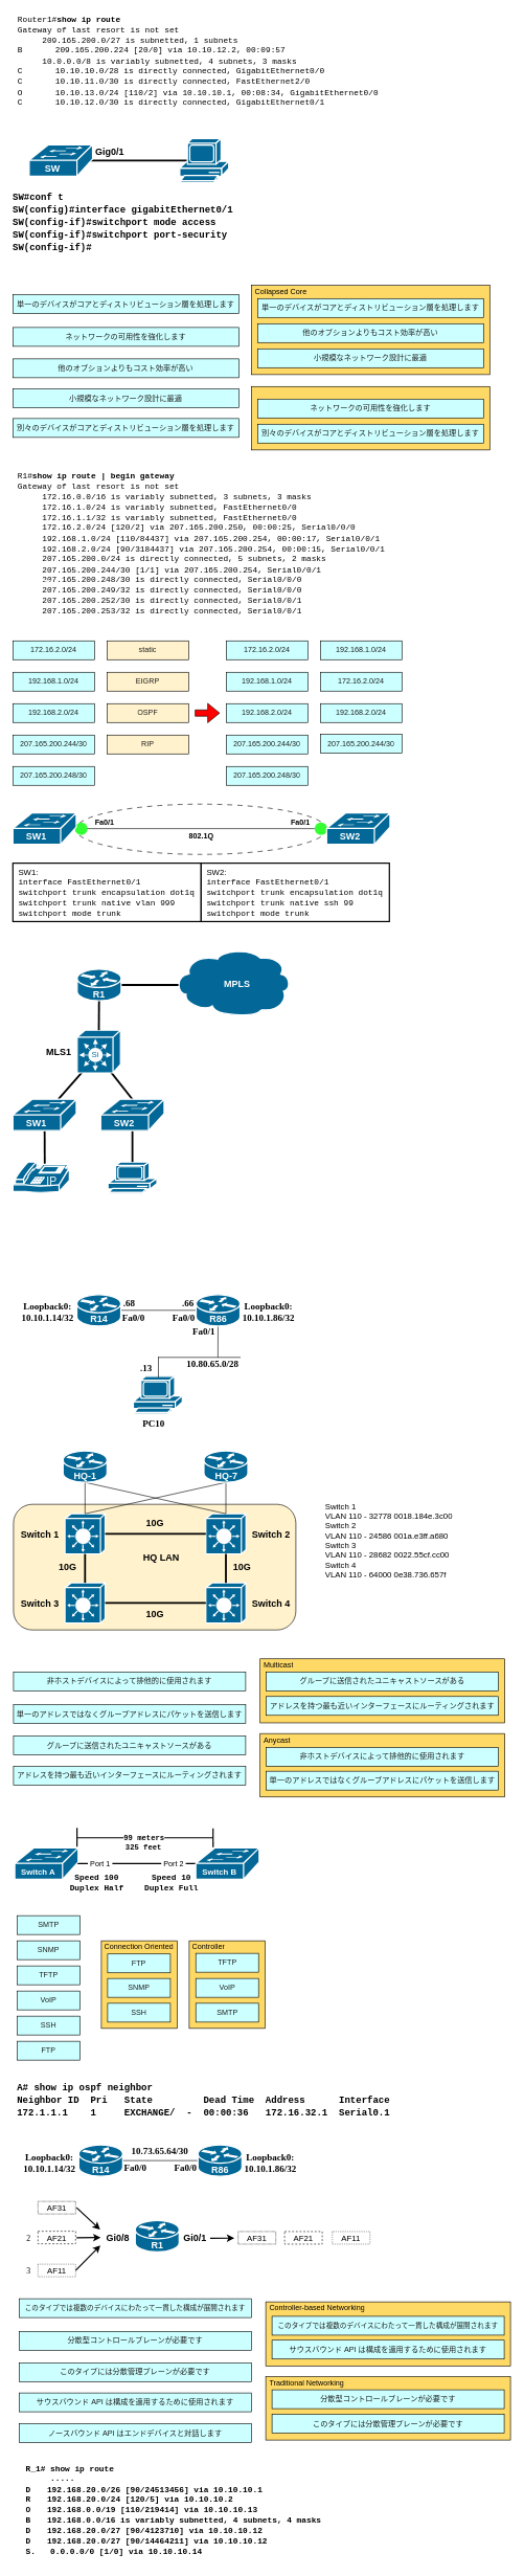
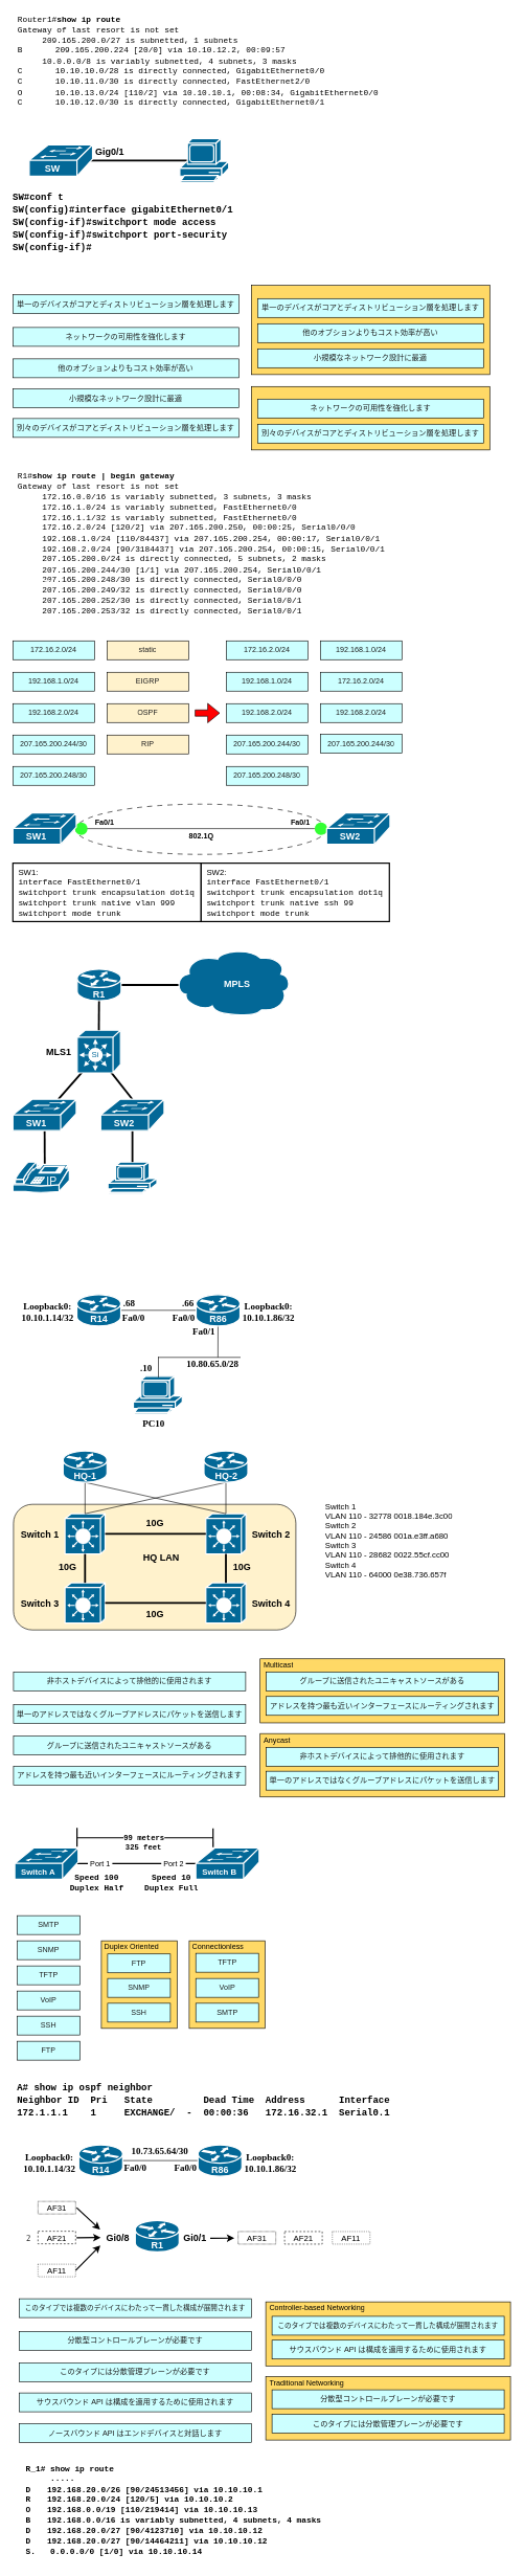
- <mxCell id="23" value="Collapsed Core" style="text;strokeColor=none;fillColor=none;spacingLeft=4;spacingRight=4;overflow=hidden;rotatable=0;points=[[0,0.5],[1,0.5]];portConstraint=eastwest;fontSize=12;whiteSpace=wrap;html=1;verticalAlign=middle;container=0;" vertex="1" parent="1"><mxGeometry x="400" y="454" width="100" height="20" as="geometry" /></mxCell>
- <mxCell id="70" value="&lt;font style=&quot;font-size: 15px;&quot;&gt;&lt;b&gt;.13&lt;/b&gt;&lt;/font&gt;" style="text;html=1;align=center;verticalAlign=middle;resizable=0;points=[];autosize=1;strokeColor=none;fillColor=none;fontColor=#000000;fontFamily=Times New Roman;container=0;" vertex="1" parent="1"><mxGeometry x="212" y="2162" width="40" height="30" as="geometry" /></mxCell>
+ <mxCell id="70" value="&lt;font style=&quot;font-size: 15px;&quot;&gt;&lt;b&gt;.10&lt;/b&gt;&lt;/font&gt;" style="text;html=1;align=center;verticalAlign=middle;resizable=0;points=[];autosize=1;strokeColor=none;fillColor=none;fontColor=#000000;fontFamily=Times New Roman;container=0;" vertex="1" parent="1"><mxGeometry x="212" y="2162" width="40" height="30" as="geometry" /></mxCell>
- <mxCell id="203" value="&lt;font style=&quot;font-size: 15px;&quot;&gt;&lt;b&gt;HQ-7&lt;/b&gt;&lt;/font&gt;" style="text;html=1;align=center;verticalAlign=middle;resizable=0;points=[];autosize=1;strokeColor=none;fillColor=none;fontColor=#FFFFFF;container=0;" vertex="1" parent="179"><mxGeometry x="308.5" y="25" width="60" height="30" as="geometry" /></mxCell>
+ <mxCell id="203" value="&lt;font style=&quot;font-size: 15px;&quot;&gt;&lt;b&gt;HQ-2&lt;/b&gt;&lt;/font&gt;" style="text;html=1;align=center;verticalAlign=middle;resizable=0;points=[];autosize=1;strokeColor=none;fillColor=none;fontColor=#FFFFFF;container=0;" vertex="1" parent="179"><mxGeometry x="308.5" y="25" width="60" height="30" as="geometry" /></mxCell>
- <mxCell id="161" value="Connection Oriented" style="text;strokeColor=none;fillColor=none;spacingLeft=4;spacingRight=4;overflow=hidden;rotatable=0;points=[[0,0.5],[1,0.5]];portConstraint=eastwest;fontSize=12;whiteSpace=wrap;html=1;verticalAlign=middle;container=0;" vertex="1" parent="159"><mxGeometry width="128" height="20" as="geometry" /></mxCell>
+ <mxCell id="161" value="Duplex Oriented" style="text;strokeColor=none;fillColor=none;spacingLeft=4;spacingRight=4;overflow=hidden;rotatable=0;points=[[0,0.5],[1,0.5]];portConstraint=eastwest;fontSize=12;whiteSpace=wrap;html=1;verticalAlign=middle;container=0;" vertex="1" parent="159"><mxGeometry width="128" height="20" as="geometry" /></mxCell>
- <mxCell id="155" value="Controller" style="text;strokeColor=none;fillColor=none;spacingLeft=4;spacingRight=4;overflow=hidden;rotatable=0;points=[[0,0.5],[1,0.5]];portConstraint=eastwest;fontSize=12;whiteSpace=wrap;html=1;verticalAlign=middle;container=0;" vertex="1" parent="153"><mxGeometry width="96.5" height="20" as="geometry" /></mxCell>
+ <mxCell id="155" value="Connectionless" style="text;strokeColor=none;fillColor=none;spacingLeft=4;spacingRight=4;overflow=hidden;rotatable=0;points=[[0,0.5],[1,0.5]];portConstraint=eastwest;fontSize=12;whiteSpace=wrap;html=1;verticalAlign=middle;container=0;" vertex="1" parent="153"><mxGeometry width="96.5" height="20" as="geometry" /></mxCell>
- <mxCell id="130" value="3" style="text;html=1;align=center;verticalAlign=middle;resizable=0;points=[];autosize=1;strokeColor=none;fillColor=none;fontFamily=Times New Roman;fontSize=13;" vertex="1" parent="114"><mxGeometry y="100" width="30" height="30" as="geometry" /></mxCell>
